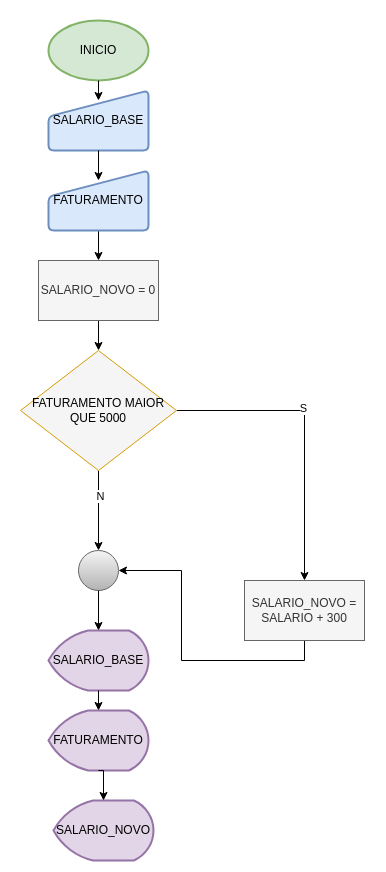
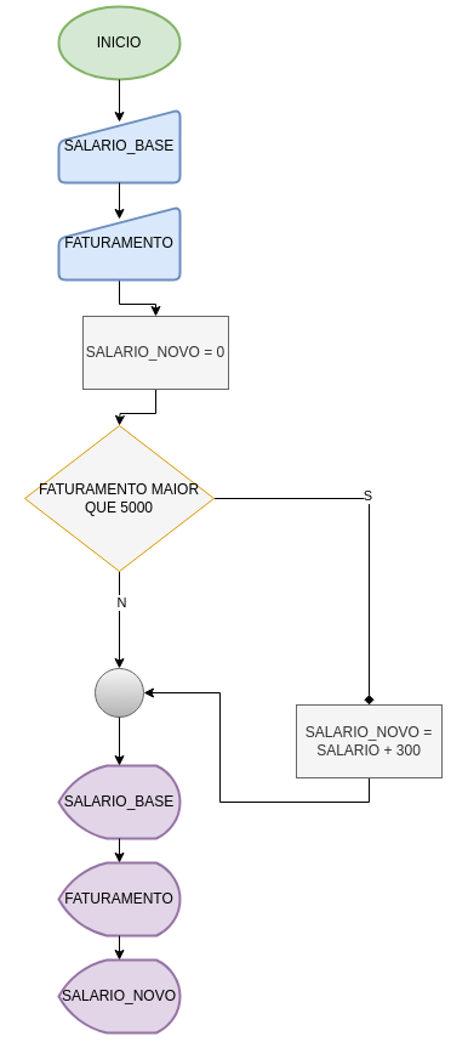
- <mxCell id="2" value="INICIO" style="strokeWidth=2;html=1;shape=mxgraph.flowchart.start_1;whiteSpace=wrap;fillColor=#d5e8d4;strokeColor=#82b366;" vertex="1" parent="1"><mxGeometry x="48" y="20" width="100" height="60" as="geometry" /></mxCell>
+ <mxCell id="2" value="INICIO" style="strokeWidth=2;html=1;shape=mxgraph.flowchart.start_1;whiteSpace=wrap;fillColor=#d5e8d4;strokeColor=#82b366;" vertex="1" parent="1"><mxGeometry x="48" y="5" width="100" height="60" as="geometry" /></mxCell>
- <mxCell id="9" value="SALARIO_NOVO = 0" style="rounded=0;whiteSpace=wrap;html=1;fillColor=#f5f5f5;fontColor=#333333;strokeColor=#666666;" vertex="1" parent="1"><mxGeometry x="38" y="260" width="120" height="60" as="geometry" /></mxCell>
+ <mxCell id="9" value="SALARIO_NOVO = 0" style="rounded=0;whiteSpace=wrap;html=1;fillColor=#f5f5f5;fontColor=#333333;strokeColor=#666666;" vertex="1" parent="1"><mxGeometry x="68" y="260" width="120" height="60" as="geometry" /></mxCell>
- <mxCell id="10" style="edgeStyle=orthogonalEdgeStyle;rounded=0;orthogonalLoop=1;jettySize=auto;html=1;exitX=1;exitY=0.5;exitDx=0;exitDy=0;entryX=0.5;entryY=0;entryDx=0;entryDy=0;" edge="1" parent="1" source="14" target="16"><mxGeometry relative="1" as="geometry" /></mxCell>
+ <mxCell id="10" style="edgeStyle=orthogonalEdgeStyle;rounded=0;orthogonalLoop=1;jettySize=auto;html=1;exitX=1;exitY=0.5;exitDx=0;exitDy=0;entryX=0.5;entryY=0;entryDx=0;entryDy=0;endArrow=diamond;" edge="1" parent="1" source="14" target="16"><mxGeometry relative="1" as="geometry" /></mxCell>
- <mxCell id="20" value="SALARIO_NOVO" style="strokeWidth=2;html=1;shape=mxgraph.flowchart.display;whiteSpace=wrap;fillColor=#e1d5e7;strokeColor=#9673a6;" vertex="1" parent="1"><mxGeometry x="53" y="800" width="100" height="60" as="geometry" /></mxCell>
+ <mxCell id="20" value="SALARIO_NOVO" style="strokeWidth=2;html=1;shape=mxgraph.flowchart.display;whiteSpace=wrap;fillColor=#e1d5e7;strokeColor=#9673a6;" vertex="1" parent="1"><mxGeometry x="48" y="790" width="100" height="60" as="geometry" /></mxCell>
